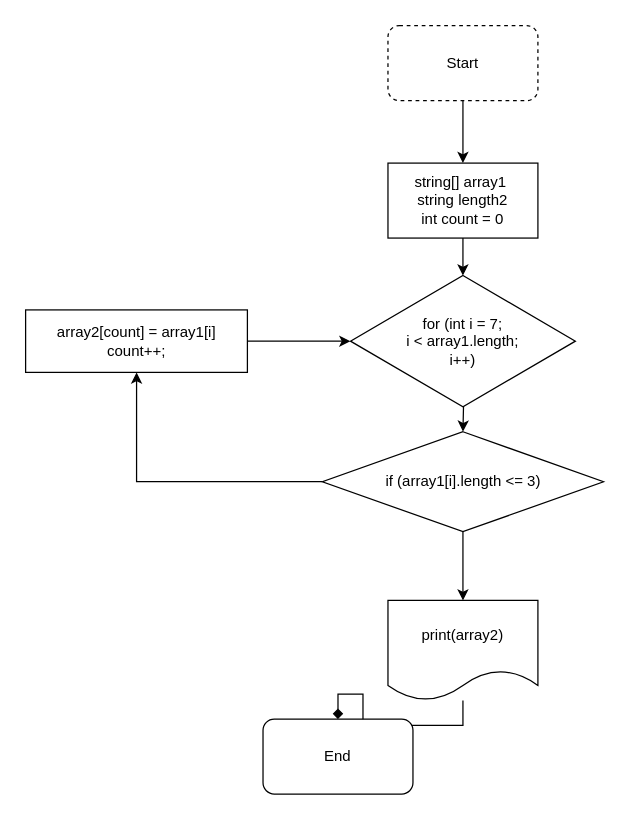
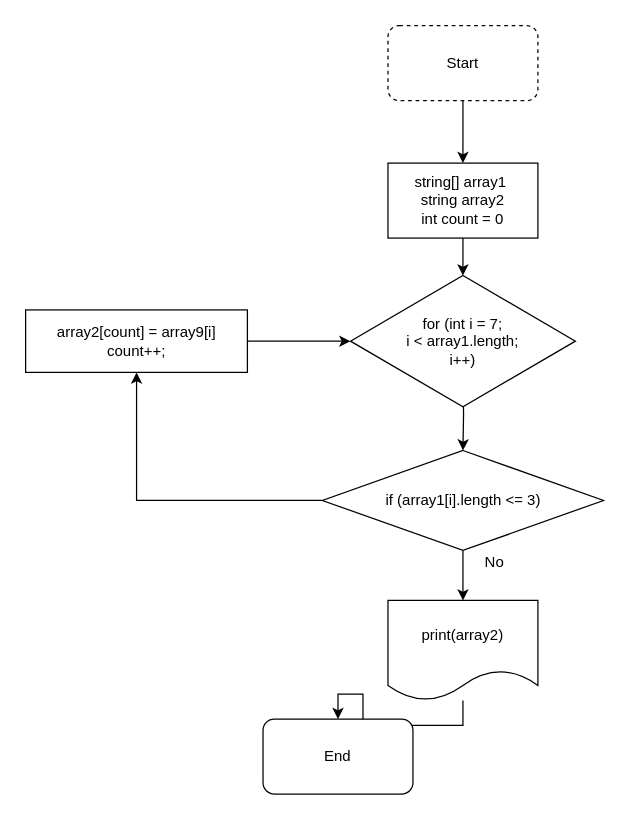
- <mxCell id="12" value="string[] array1&amp;nbsp;&lt;br&gt;string length2&lt;br&gt;int count = 0" style="rounded=0;whiteSpace=wrap;html=1;" vertex="1" parent="1"><mxGeometry x="310" y="130" width="120" height="60" as="geometry" /></mxCell>
+ <mxCell id="12" value="string[] array1&amp;nbsp;&lt;br&gt;string array2&lt;br&gt;int count = 0" style="rounded=0;whiteSpace=wrap;html=1;" vertex="1" parent="1"><mxGeometry x="310" y="130" width="120" height="60" as="geometry" /></mxCell>
- <mxCell id="10" value="array2[count] = array1[i]&lt;br&gt;count++;" style="whiteSpace=wrap;html=1;" parent="1" vertex="1"><mxGeometry x="20" y="247.5" width="177.5" height="50" as="geometry" /></mxCell>
+ <mxCell id="10" value="array2[count] = array9[i]&lt;br&gt;count++;" style="whiteSpace=wrap;html=1;" parent="1" vertex="1"><mxGeometry x="20" y="247.5" width="177.5" height="50" as="geometry" /></mxCell>
- <mxCell id="8" value="if (array1[i].length &amp;lt;= 3)" style="rhombus;whiteSpace=wrap;html=1;" parent="1" vertex="1"><mxGeometry x="257.5" y="345" width="225" height="80" as="geometry" /></mxCell>
+ <mxCell id="8" value="if (array1[i].length &amp;lt;= 3)" style="rhombus;whiteSpace=wrap;html=1;" parent="1" vertex="1"><mxGeometry x="257.5" y="360" width="225" height="80" as="geometry" /></mxCell>
+ <mxCell id="11" value="No" style="text;html=1;align=center;verticalAlign=middle;resizable=0;points=[];autosize=1;strokeColor=none;fillColor=none;" parent="1" vertex="1"><mxGeometry x="380" y="440" width="30" height="20" as="geometry" /></mxCell>
- <mxCell id="14" value="" style="edgeStyle=orthogonalEdgeStyle;rounded=0;orthogonalLoop=1;jettySize=auto;html=1;endArrow=diamond;" edge="1" parent="1" source="15" target="16"><mxGeometry relative="1" as="geometry" /></mxCell>
+ <mxCell id="14" value="" style="edgeStyle=orthogonalEdgeStyle;rounded=0;orthogonalLoop=1;jettySize=auto;html=1;" edge="1" parent="1" source="15" target="16"><mxGeometry relative="1" as="geometry" /></mxCell>
